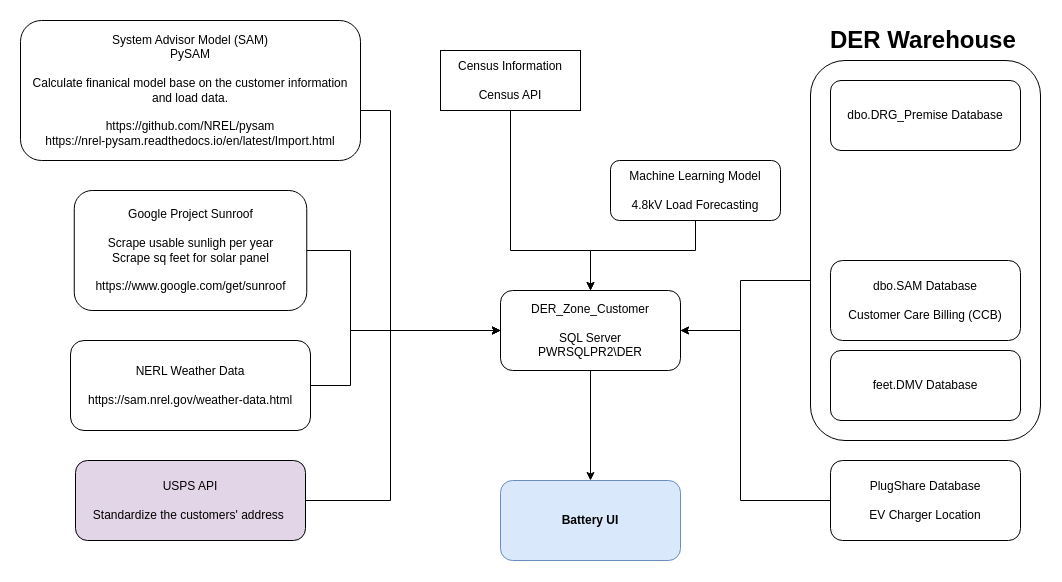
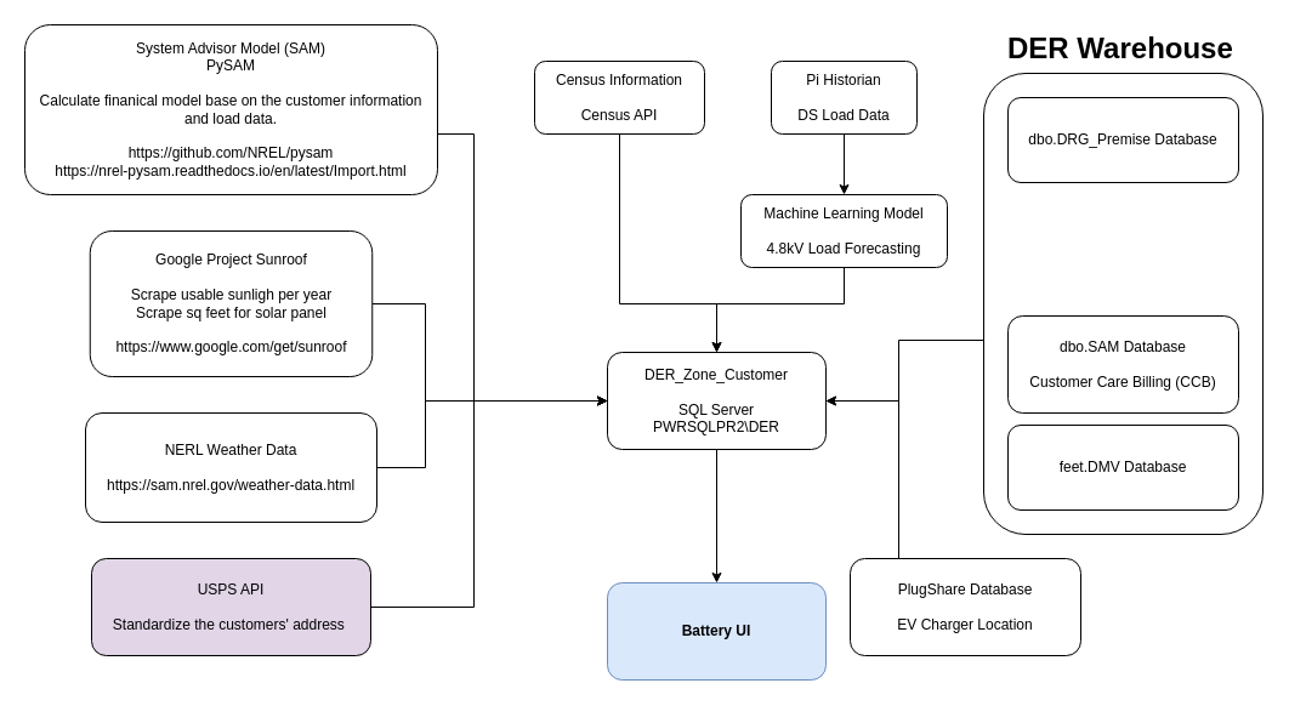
- <mxCell id="26" value="Census Information&lt;br&gt;&lt;br&gt;Census API" style="whiteSpace=wrap;html=1;fillColor=#FFFFFF;rounded=0;" vertex="1" parent="1"><mxGeometry x="440" y="50" width="140" height="60" as="geometry" /></mxCell>
+ <mxCell id="26" value="Census Information&lt;br&gt;&lt;br&gt;Census API" style="rounded=1;whiteSpace=wrap;html=1;fillColor=#FFFFFF;" vertex="1" parent="1"><mxGeometry x="440" y="50" width="140" height="60" as="geometry" /></mxCell>
+ <mxCell id="22" value="Pi Historian&lt;br&gt;&lt;br&gt;DS Load Data" style="rounded=1;whiteSpace=wrap;html=1;fillColor=#FFFFFF;" vertex="1" parent="1"><mxGeometry x="635" y="50" width="120" height="60" as="geometry" /></mxCell>
+ <mxCell id="21" style="edgeStyle=orthogonalEdgeStyle;rounded=0;orthogonalLoop=1;jettySize=auto;html=1;entryX=0.5;entryY=0;entryDx=0;entryDy=0;" edge="1" parent="1" source="22" target="24"><mxGeometry relative="1" as="geometry" /></mxCell>
- <mxCell id="14" value="&lt;span&gt;PlugShare&amp;nbsp;&lt;/span&gt;Database&lt;span&gt;&lt;br&gt;&lt;br&gt;EV Charger Location&lt;br&gt;&lt;/span&gt;" style="rounded=1;whiteSpace=wrap;html=1;" vertex="1" parent="1"><mxGeometry x="830" y="460" width="190" height="80" as="geometry" /></mxCell>
+ <mxCell id="14" value="&lt;span&gt;PlugShare&amp;nbsp;&lt;/span&gt;Database&lt;span&gt;&lt;br&gt;&lt;br&gt;EV Charger Location&lt;br&gt;&lt;/span&gt;" style="rounded=1;whiteSpace=wrap;html=1;" vertex="1" parent="1"><mxGeometry x="700" y="460" width="190" height="80" as="geometry" /></mxCell>
